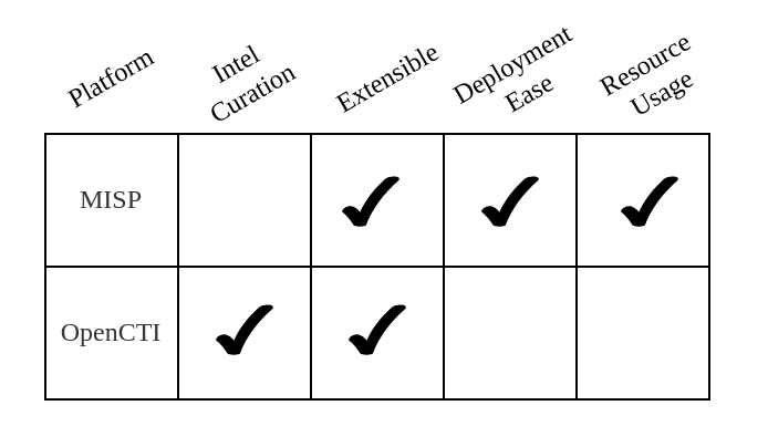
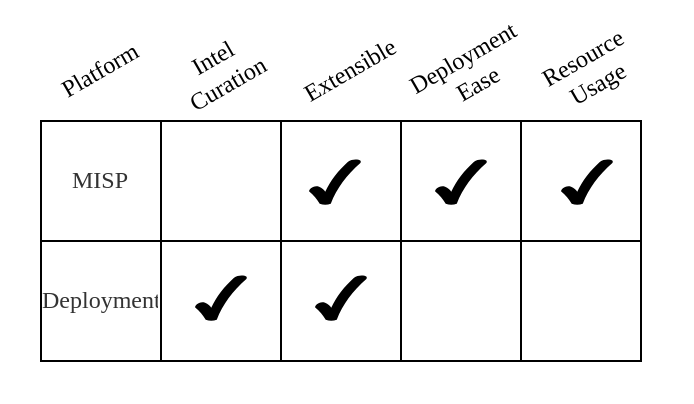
- <mxCell id="10" value="&lt;font face=&quot;Times New Roman&quot;&gt;OpenCTI&lt;/font&gt;" style="shape=partialRectangle;html=1;whiteSpace=wrap;connectable=0;overflow=hidden;fillColor=#f5f5f5;top=0;left=0;bottom=0;right=0;pointerEvents=1;strokeColor=#000000;fontColor=#333333;gradientColor=none;gradientDirection=east;opacity=0;" vertex="1" parent="9"><mxGeometry width="60" height="60" as="geometry"><mxRectangle width="60" height="60" as="alternateBounds" /></mxGeometry></mxCell>
+ <mxCell id="10" value="&lt;font face=&quot;Times New Roman&quot;&gt;Deployment&lt;/font&gt;" style="shape=partialRectangle;html=1;whiteSpace=wrap;connectable=0;overflow=hidden;fillColor=#f5f5f5;top=0;left=0;bottom=0;right=0;pointerEvents=1;strokeColor=#000000;fontColor=#333333;gradientColor=none;gradientDirection=east;opacity=0;" vertex="1" parent="9"><mxGeometry width="60" height="60" as="geometry"><mxRectangle width="60" height="60" as="alternateBounds" /></mxGeometry></mxCell>
